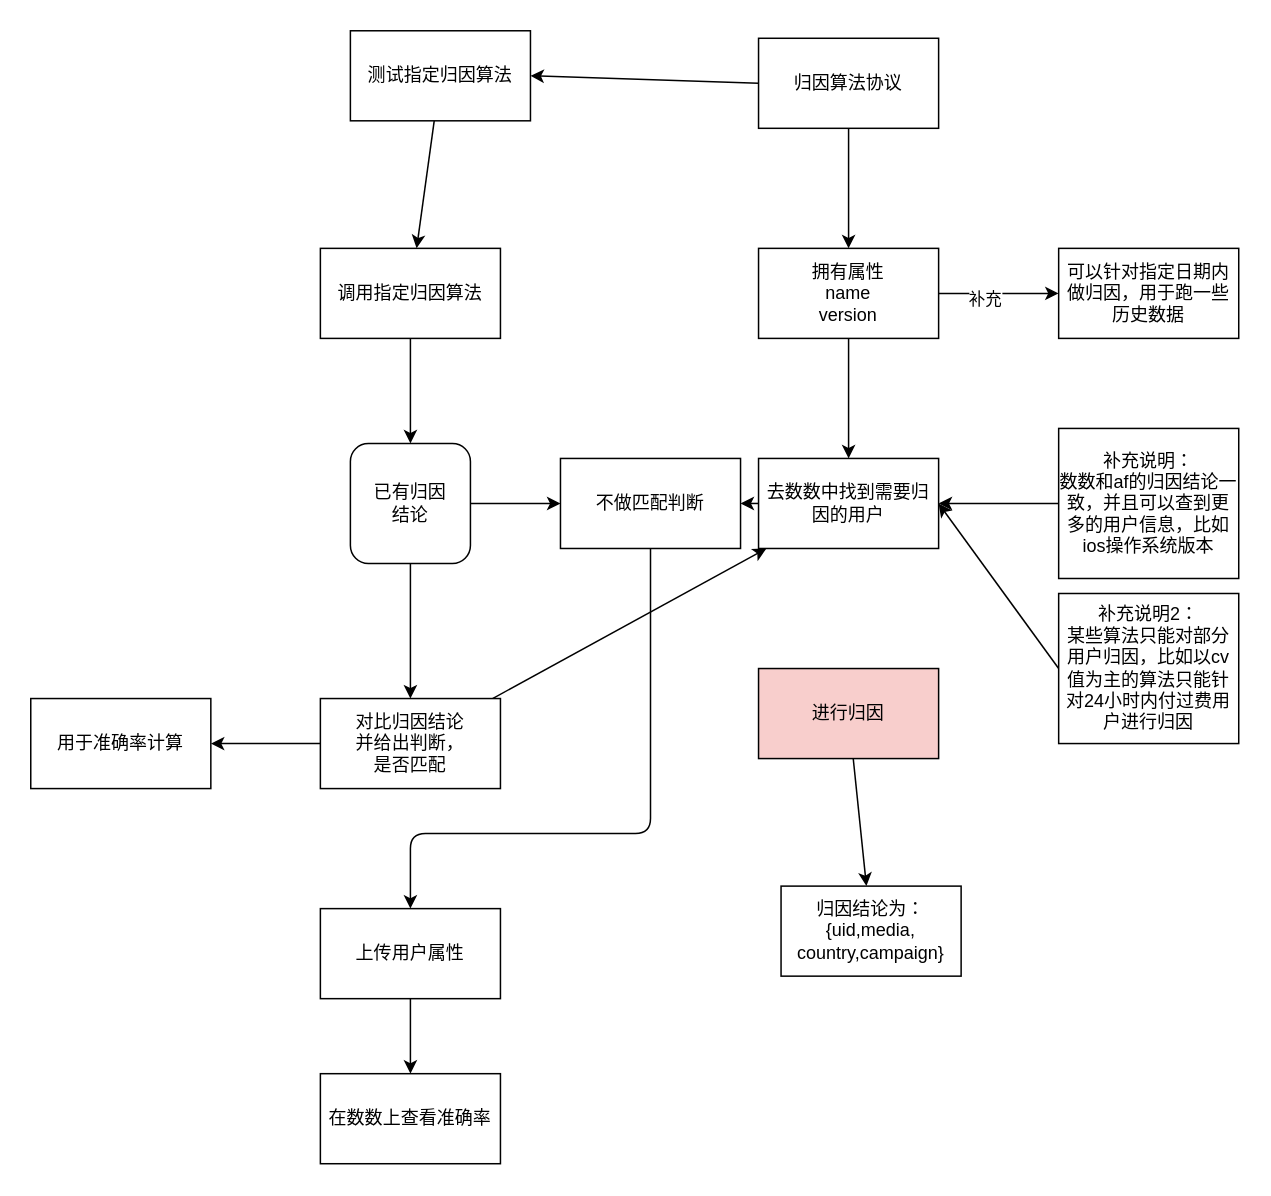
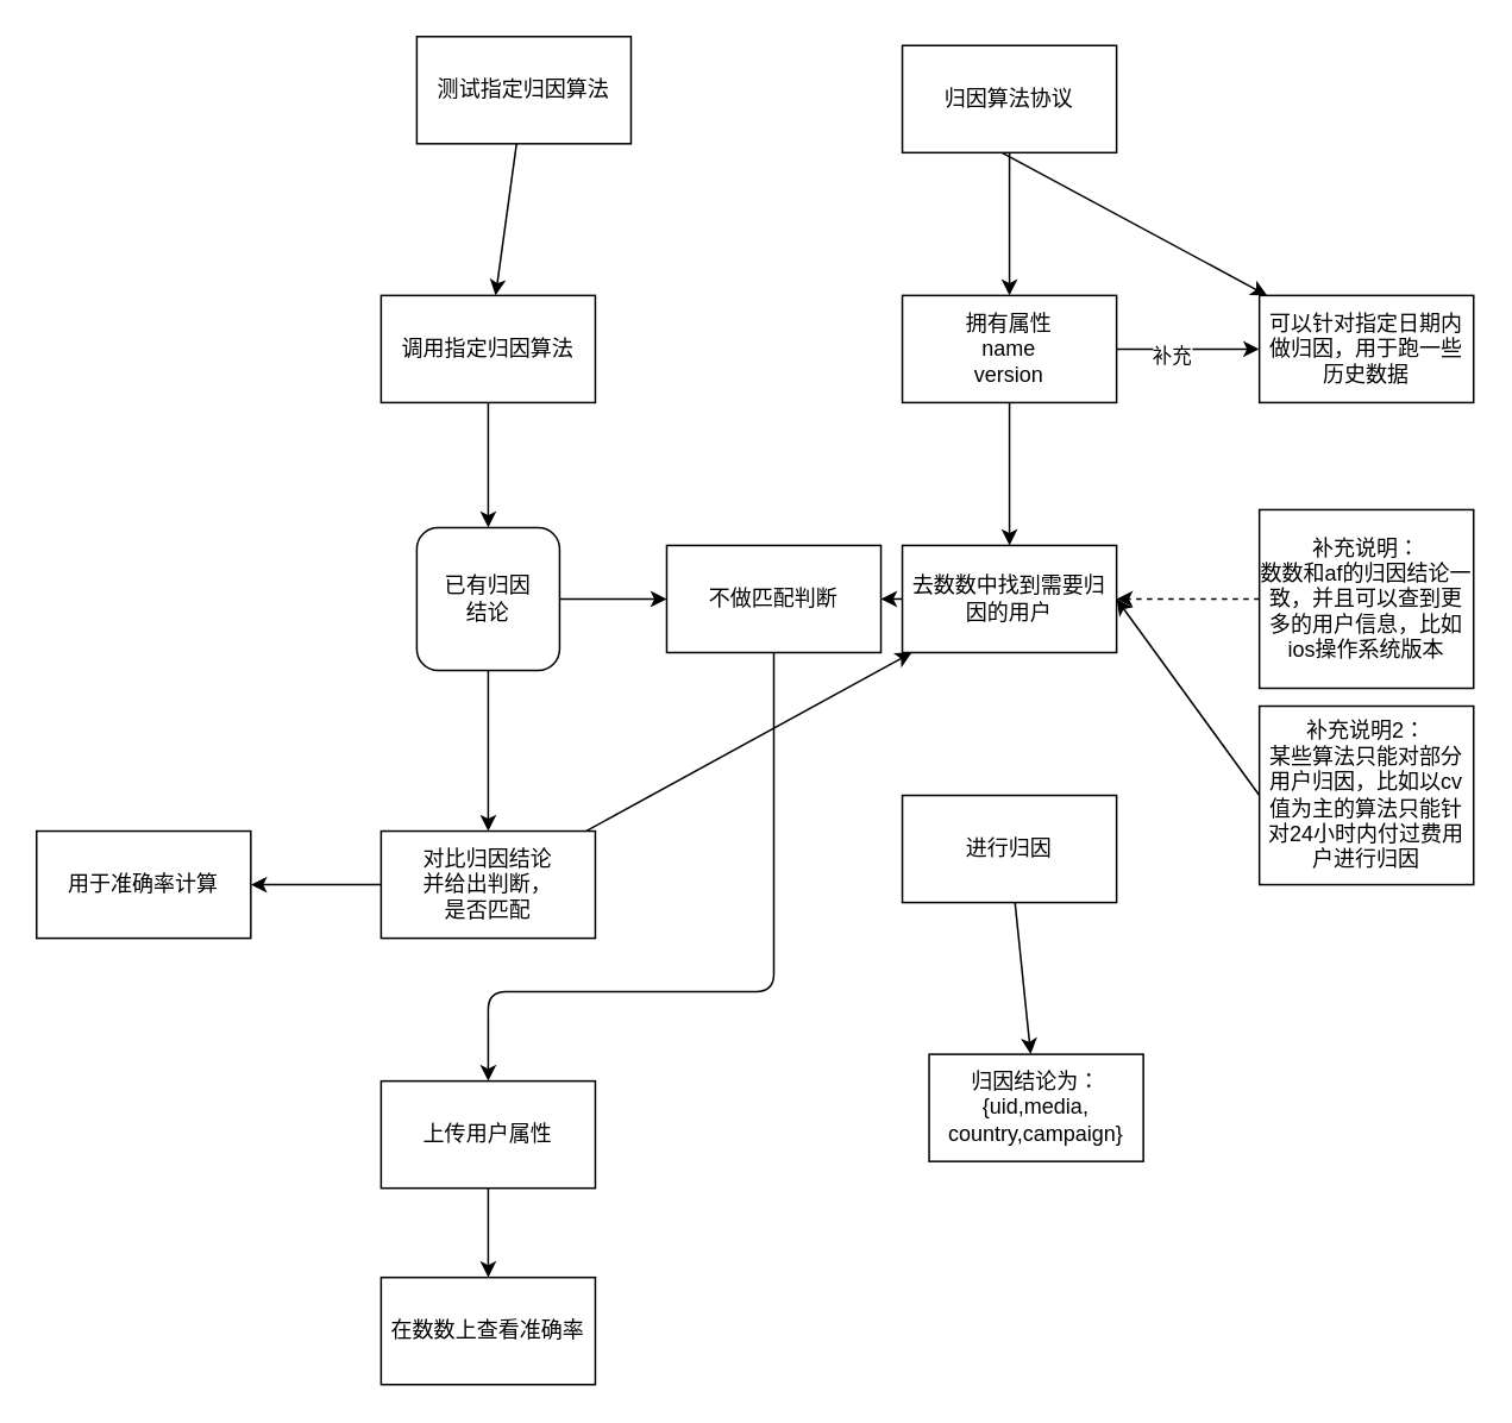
- <mxCell id="5" style="edgeStyle=none;html=1;exitX=0;exitY=0.5;exitDx=0;exitDy=0;entryX=1;entryY=0.5;entryDx=0;entryDy=0;" edge="1" parent="1" source="6" target="3"><mxGeometry relative="1" as="geometry" /></mxCell>
+ <mxCell id="5" style="edgeStyle=none;html=1;exitX=0;exitY=0.5;exitDx=0;exitDy=0;" edge="1" parent="1" source="6" target="22"><mxGeometry relative="1" as="geometry" /></mxCell>
- <mxCell id="13" value="" style="edgeStyle=none;html=1;" edge="1" parent="1" source="14" target="12"><mxGeometry relative="1" as="geometry" /></mxCell>
+ <mxCell id="13" value="" style="edgeStyle=none;html=1;dashed=1;" edge="1" parent="1" source="14" target="12"><mxGeometry relative="1" as="geometry" /></mxCell>
- <mxCell id="18" value="进行归因" style="whiteSpace=wrap;html=1;rounded=0;fillColor=#f8cecc;" vertex="1" parent="1"><mxGeometry x="505" y="445" width="120" height="60" as="geometry" /></mxCell>
+ <mxCell id="18" value="进行归因" style="whiteSpace=wrap;html=1;rounded=0;" vertex="1" parent="1"><mxGeometry x="505" y="445" width="120" height="60" as="geometry" /></mxCell>
